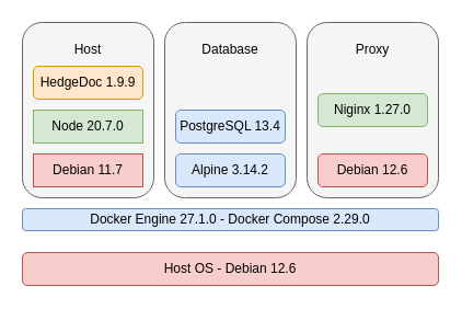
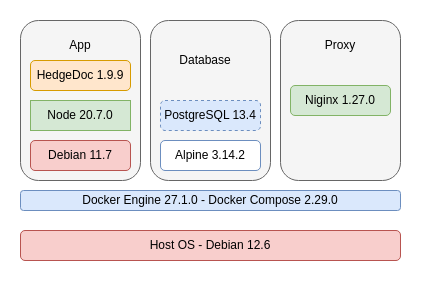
- <mxCell id="14" value="Host" style="text;html=1;align=center;verticalAlign=middle;whiteSpace=wrap;rounded=0;" vertex="1" parent="1"><mxGeometry x="50" y="30" width="60" height="30" as="geometry" /></mxCell>
+ <mxCell id="14" value="App" style="text;html=1;align=center;verticalAlign=middle;whiteSpace=wrap;rounded=0;" vertex="1" parent="1"><mxGeometry x="50" y="30" width="60" height="30" as="geometry" /></mxCell>
- <mxCell id="15" value="Database" style="text;html=1;align=center;verticalAlign=middle;whiteSpace=wrap;rounded=0;" vertex="1" parent="1"><mxGeometry x="180" y="30" width="60" height="30" as="geometry" /></mxCell>
+ <mxCell id="15" value="Database" style="text;html=1;align=center;verticalAlign=middle;whiteSpace=wrap;rounded=0;" vertex="1" parent="1"><mxGeometry x="175" y="45" width="60" height="30" as="geometry" /></mxCell>
- <mxCell id="11" value="PostgreSQL 13.4" style="rounded=1;whiteSpace=wrap;html=1;fillColor=#dae8fc;strokeColor=#6c8ebf;" vertex="1" parent="1"><mxGeometry x="160" y="100" width="100" height="30" as="geometry" /></mxCell>
+ <mxCell id="11" value="PostgreSQL 13.4" style="rounded=1;whiteSpace=wrap;html=1;fillColor=#dae8fc;strokeColor=#6c8ebf;dashed=1;" vertex="1" parent="1"><mxGeometry x="160" y="100" width="100" height="30" as="geometry" /></mxCell>
- <mxCell id="9" value="Debian 11.7" style="whiteSpace=wrap;html=1;fillColor=#f8cecc;strokeColor=#b85450;rounded=0;" vertex="1" parent="1"><mxGeometry x="30" y="140" width="100" height="30" as="geometry" /></mxCell>
+ <mxCell id="9" value="Debian 11.7" style="rounded=1;whiteSpace=wrap;html=1;fillColor=#f8cecc;strokeColor=#b85450;" vertex="1" parent="1"><mxGeometry x="30" y="140" width="100" height="30" as="geometry" /></mxCell>
- <mxCell id="10" value="Alpine 3.14.2" style="rounded=1;whiteSpace=wrap;html=1;fillColor=#dae8fc;strokeColor=#6c8ebf;" vertex="1" parent="1"><mxGeometry x="160" y="140" width="100" height="30" as="geometry" /></mxCell>
+ <mxCell id="10" value="Alpine 3.14.2" style="rounded=1;whiteSpace=wrap;html=1;fillColor=#ffffff;strokeColor=#6c8ebf;" vertex="1" parent="1"><mxGeometry x="160" y="140" width="100" height="30" as="geometry" /></mxCell>
- <mxCell id="13" value="Debian 12.6" style="rounded=1;whiteSpace=wrap;html=1;fillColor=#f8cecc;strokeColor=#b85450;" vertex="1" parent="1"><mxGeometry x="290" y="140" width="100" height="30" as="geometry" /></mxCell>
